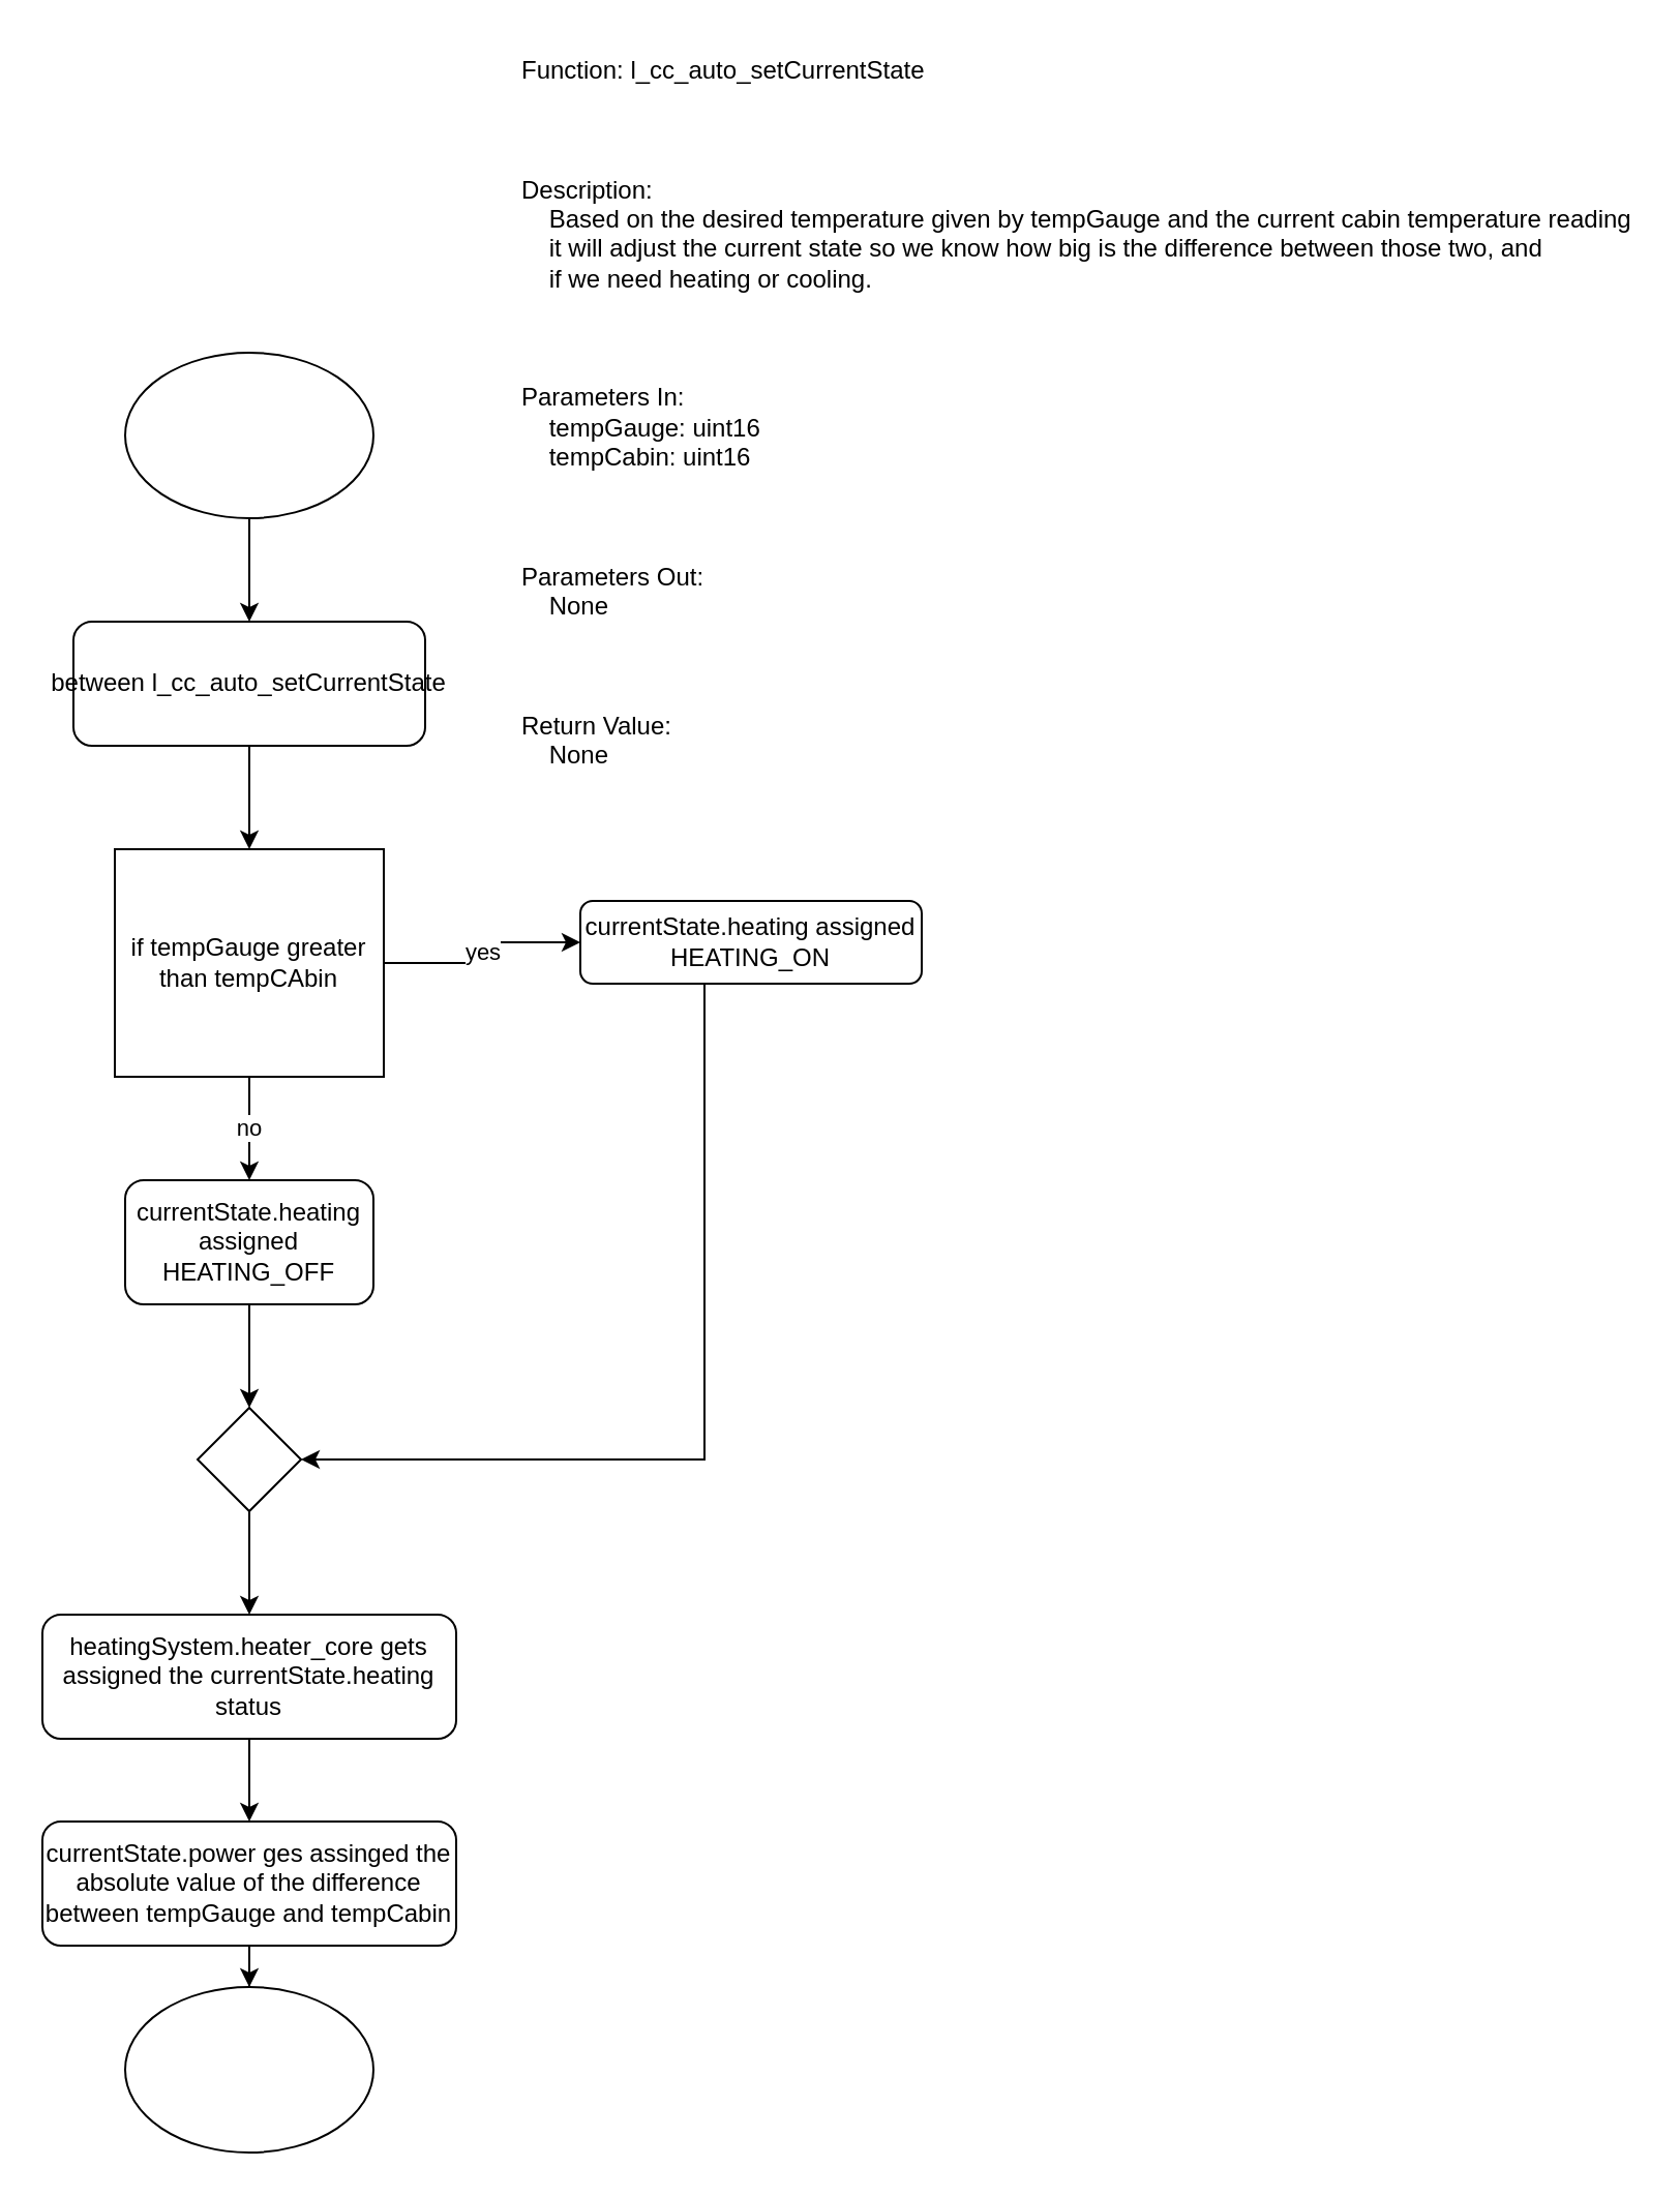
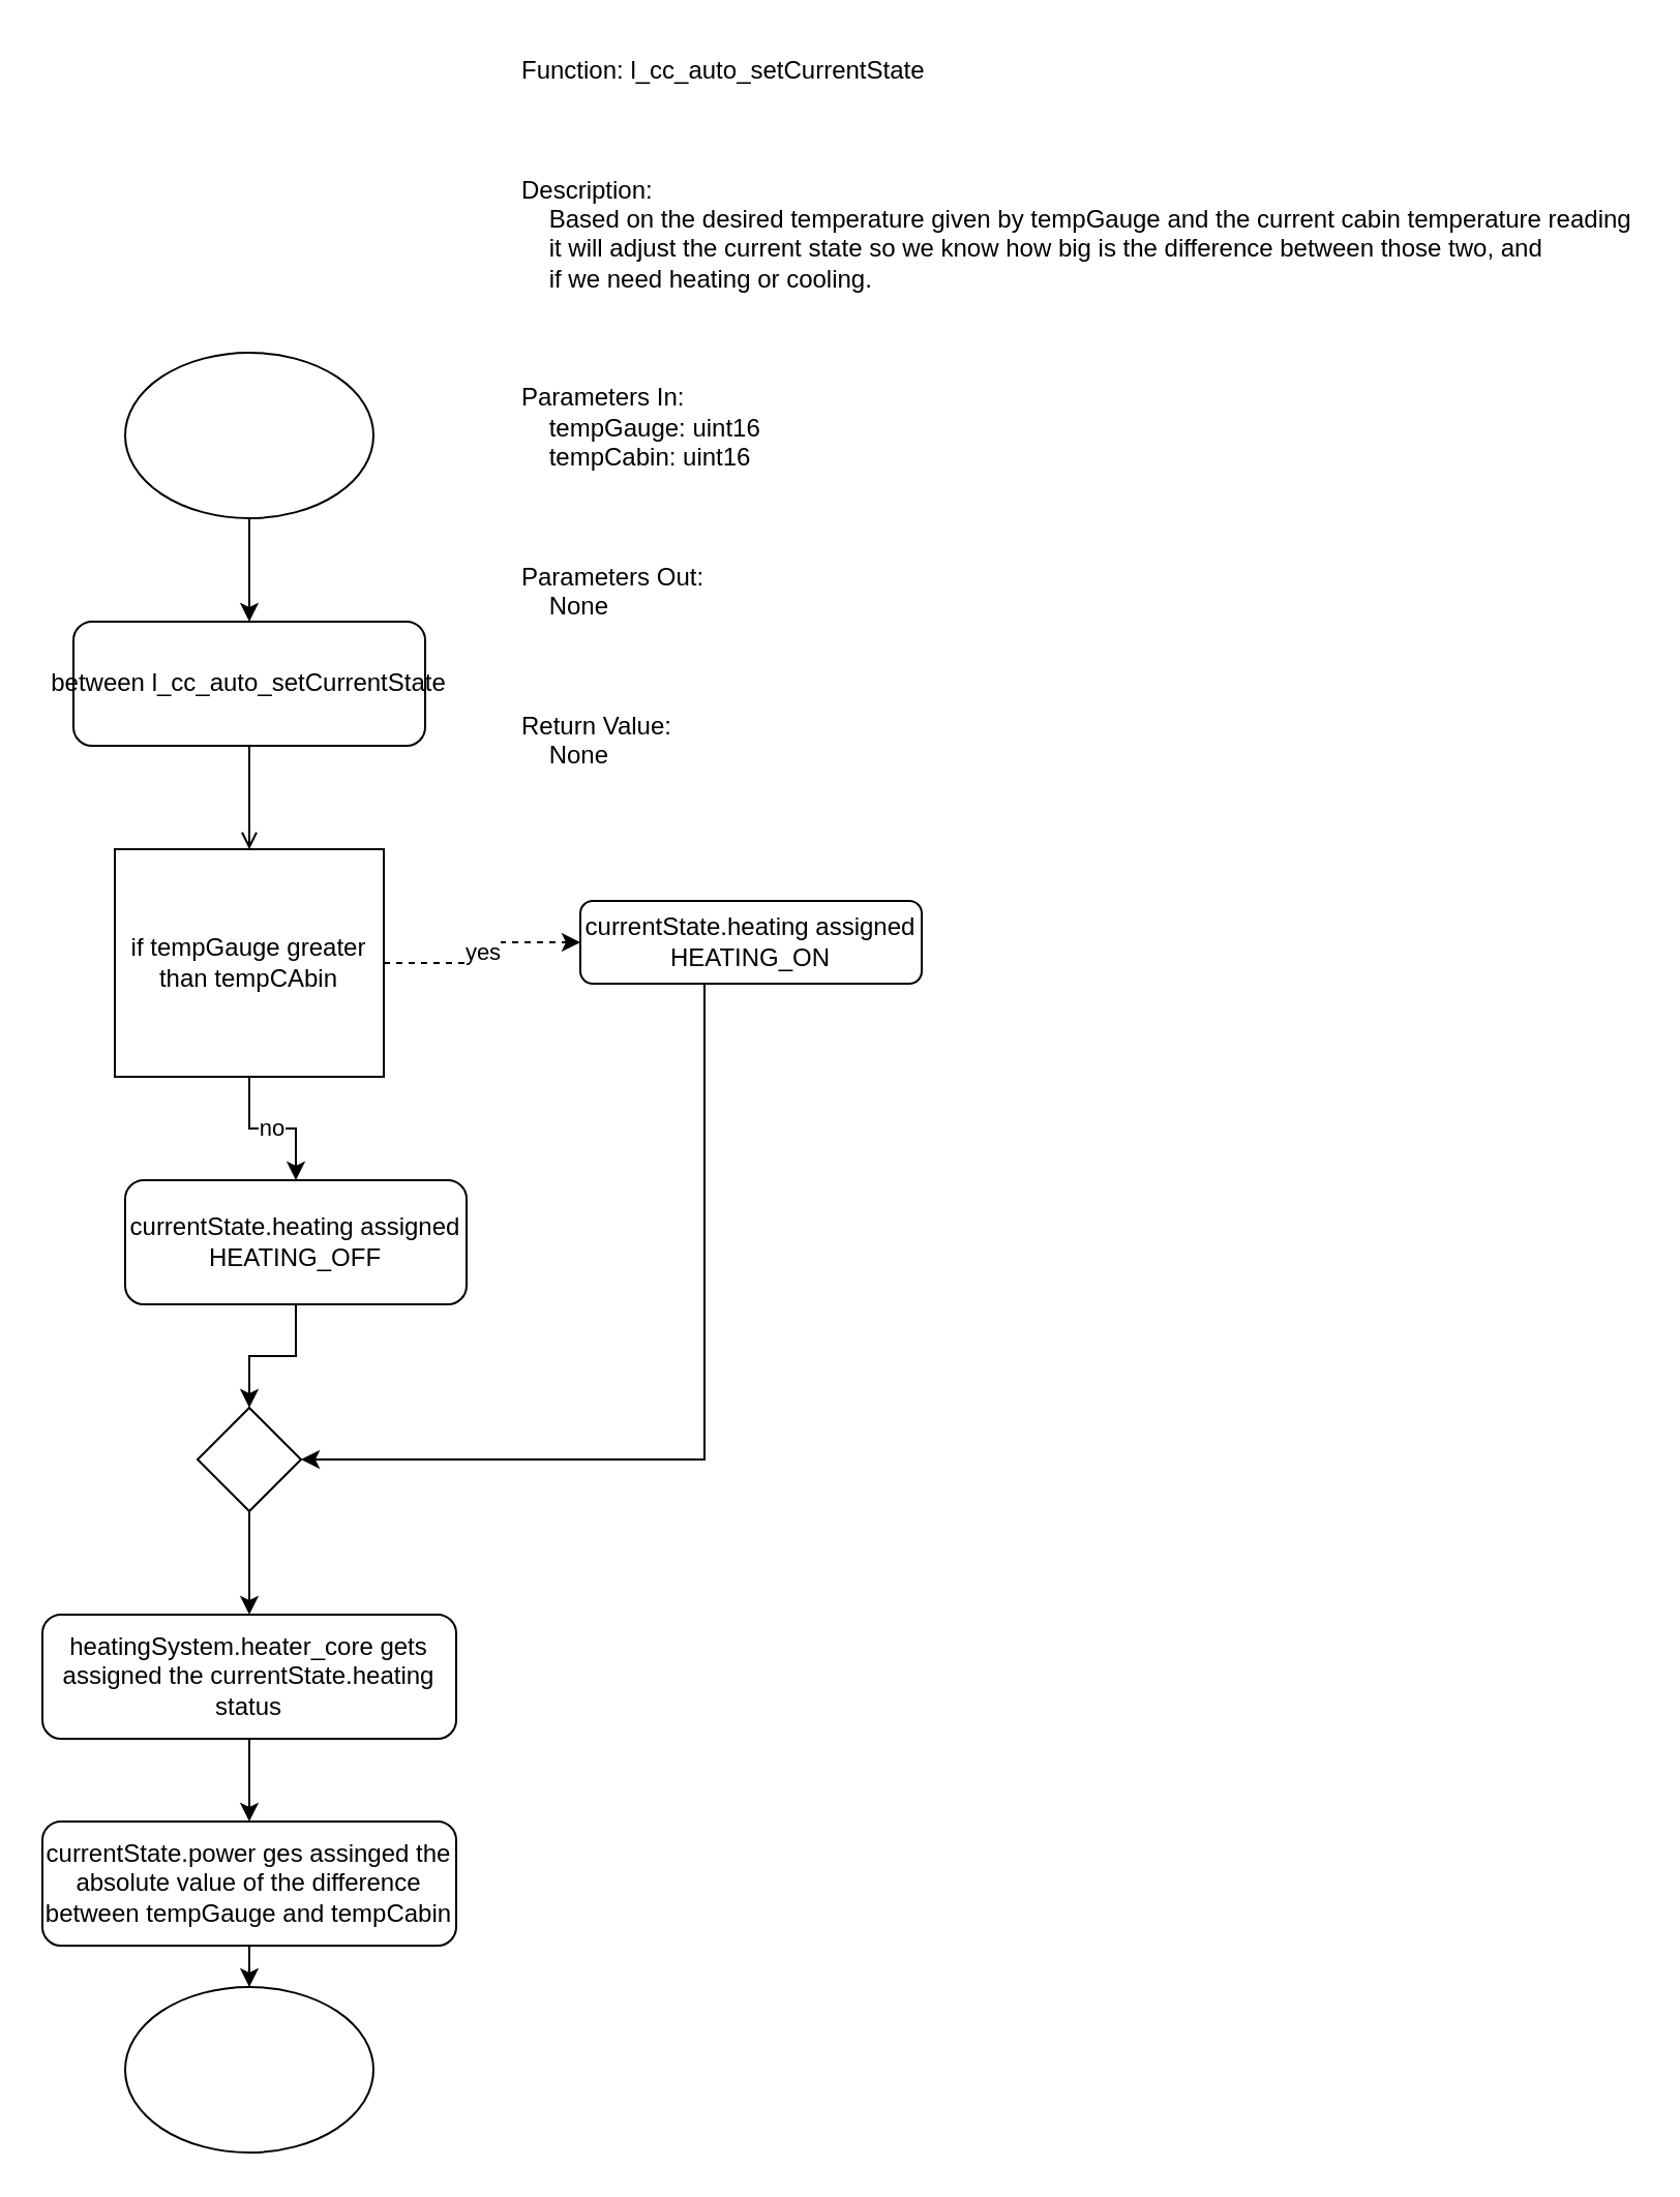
- <mxCell id="5" style="edgeStyle=orthogonalEdgeStyle;rounded=0;orthogonalLoop=1;jettySize=auto;html=1;" edge="1" parent="1" source="6" target="9"><mxGeometry relative="1" as="geometry"><mxPoint x="120" y="500" as="targetPoint" /></mxGeometry></mxCell>
+ <mxCell id="5" style="edgeStyle=orthogonalEdgeStyle;rounded=0;orthogonalLoop=1;jettySize=auto;html=1;endArrow=open;" edge="1" parent="1" source="6" target="9"><mxGeometry relative="1" as="geometry"><mxPoint x="120" y="500" as="targetPoint" /></mxGeometry></mxCell>
- <mxCell id="8" value="yes" style="edgeStyle=orthogonalEdgeStyle;rounded=0;orthogonalLoop=1;jettySize=auto;html=1;" edge="1" parent="1" source="9" target="11"><mxGeometry relative="1" as="geometry"><mxPoint x="280" y="535" as="targetPoint" /></mxGeometry></mxCell>
+ <mxCell id="8" value="yes" style="edgeStyle=orthogonalEdgeStyle;rounded=0;orthogonalLoop=1;jettySize=auto;html=1;dashed=1;" edge="1" parent="1" source="9" target="11"><mxGeometry relative="1" as="geometry"><mxPoint x="280" y="535" as="targetPoint" /></mxGeometry></mxCell>
- <mxCell id="13" value="currentState.heating assigned HEATING_OFF" style="rounded=1;whiteSpace=wrap;html=1;" vertex="1" parent="1"><mxGeometry x="60" y="570" width="120" height="60" as="geometry" /></mxCell>
+ <mxCell id="13" value="currentState.heating assigned HEATING_OFF" style="rounded=1;whiteSpace=wrap;html=1;" vertex="1" parent="1"><mxGeometry x="60" y="570" width="165" height="60" as="geometry" /></mxCell>
